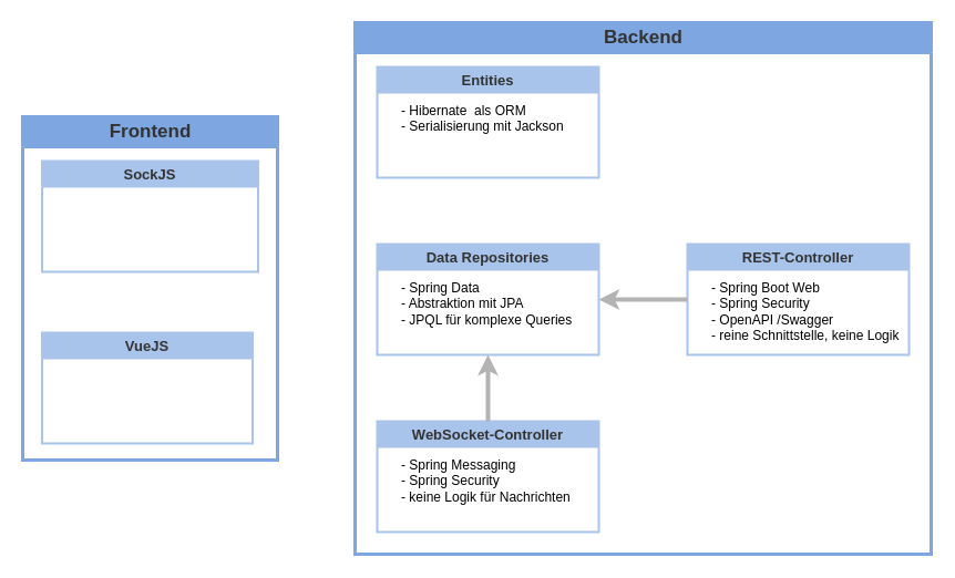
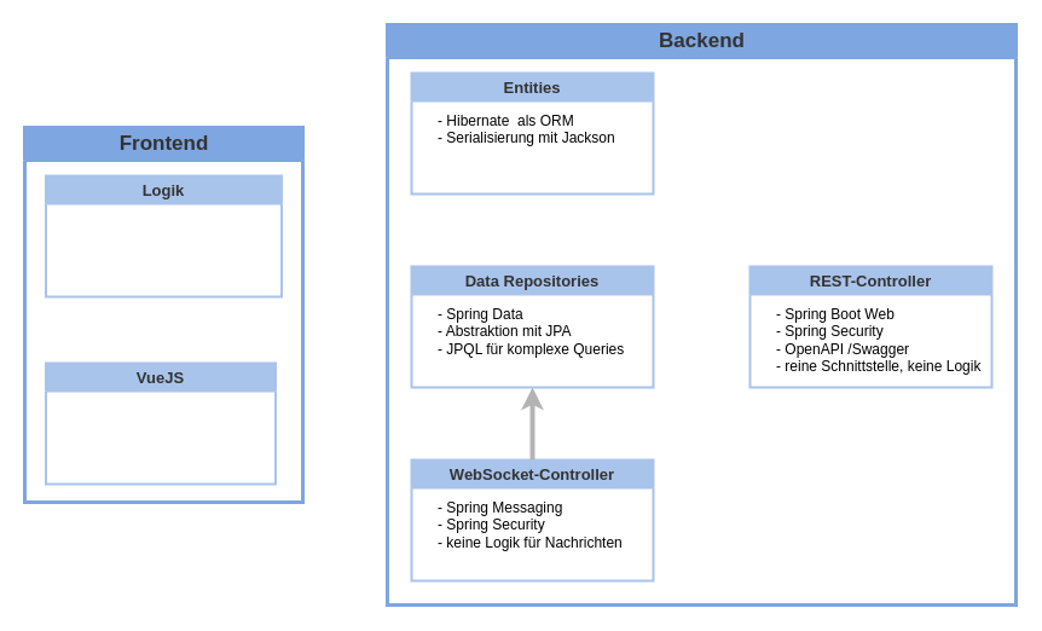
- <mxCell id="14" value="SockJS" style="swimlane;fillColor=#A9C4EB;strokeColor=#A9C4EB;strokeWidth=2;fontSize=13;fontColor=#333333;" parent="13" vertex="1"><mxGeometry x="17.5" y="40" width="195" height="100" as="geometry" /></mxCell>
+ <mxCell id="14" value="Logik" style="swimlane;fillColor=#A9C4EB;strokeColor=#A9C4EB;strokeWidth=2;fontSize=13;fontColor=#333333;" parent="13" vertex="1"><mxGeometry x="17.5" y="40" width="195" height="100" as="geometry" /></mxCell>
- <mxCell id="11" value="" style="endArrow=classic;html=1;exitX=0;exitY=0.5;exitDx=0;exitDy=0;entryX=1;entryY=0.5;entryDx=0;entryDy=0;fontColor=#4D4D4D;strokeColor=#B3B3B3;strokeWidth=4;" parent="1" source="6" target="4" edge="1"><mxGeometry width="50" height="50" relative="1" as="geometry"><mxPoint x="630" y="410" as="sourcePoint" /><mxPoint x="680" y="360" as="targetPoint" /></mxGeometry></mxCell>
